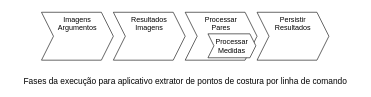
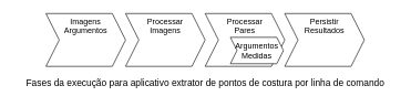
- <mxCell id="4" value="Resultados&lt;br&gt;Imagens&lt;br&gt;&lt;br&gt;&lt;br&gt;&lt;br&gt;" style="shape=step;perimeter=stepPerimeter;whiteSpace=wrap;html=1;fixedSize=1;" parent="3" vertex="1"><mxGeometry x="120" width="120" height="80" as="geometry" /></mxCell>
+ <mxCell id="4" value="Processar&lt;br&gt;Imagens&lt;br&gt;&lt;br&gt;&lt;br&gt;&lt;br&gt;" style="shape=step;perimeter=stepPerimeter;whiteSpace=wrap;html=1;fixedSize=1;" parent="3" vertex="1"><mxGeometry x="120" width="120" height="80" as="geometry" /></mxCell>
- <mxCell id="6" value="Processar&lt;br&gt;Medidas" style="shape=step;perimeter=stepPerimeter;whiteSpace=wrap;html=1;fixedSize=1;size=10.0;" parent="3" vertex="1"><mxGeometry x="278" y="36" width="80" height="40" as="geometry" /></mxCell>
+ <mxCell id="6" value="Argumentos&lt;br&gt;Medidas" style="shape=step;perimeter=stepPerimeter;whiteSpace=wrap;html=1;fixedSize=1;size=10.0;" parent="3" vertex="1"><mxGeometry x="278" y="36" width="80" height="40" as="geometry" /></mxCell>
- <mxCell id="2" value="&lt;font style=&quot;font-size: 14px&quot;&gt;Fases da execução para aplicativo extrator de pontos de costura por linha de comando&lt;/font&gt;" style="text;html=1;strokeColor=none;fillColor=none;align=center;verticalAlign=middle;whiteSpace=wrap;rounded=0;" parent="1" vertex="1"><mxGeometry x="20.5" y="120" width="575" height="30" as="geometry" /></mxCell>
+ <mxCell id="2" value="&lt;font style=&quot;font-size: 14px&quot;&gt;Fases da execução para aplicativo extrator de pontos de costura por linha de comando&lt;/font&gt;" style="text;html=1;strokeColor=none;fillColor=none;align=center;verticalAlign=middle;whiteSpace=wrap;rounded=0;" parent="1" vertex="1"><mxGeometry x="20.5" y="110" width="575" height="30" as="geometry" /></mxCell>
